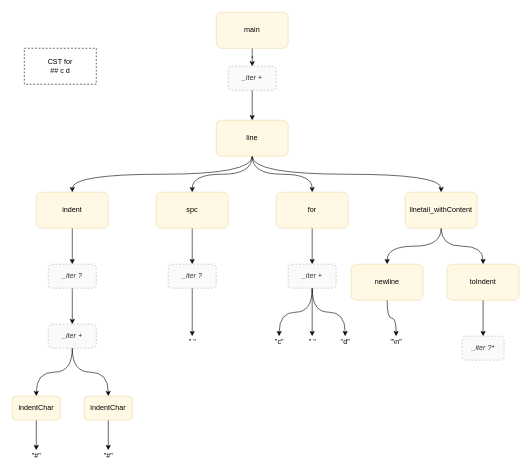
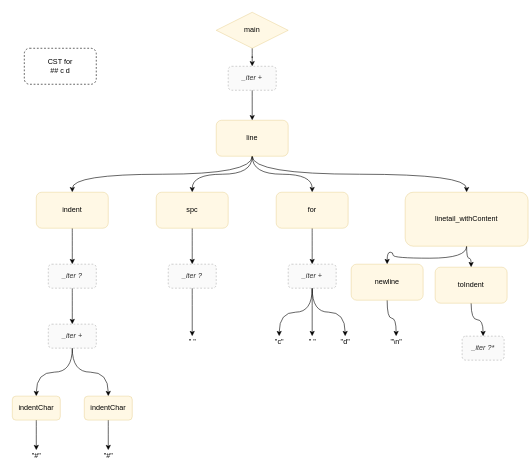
- <mxCell id="3" value="main" style="rounded=1;whiteSpace=wrap;html=1;fillColor=#fff2cc;strokeColor=#d6b656;opacity=50;" vertex="1" parent="1"><mxGeometry x="360" y="20" width="120" height="60" as="geometry" /></mxCell>
+ <mxCell id="3" value="main" style="rhombus;whiteSpace=wrap;html=1;fillColor=#fff2cc;strokeColor=#d6b656;opacity=50;" vertex="1" parent="1"><mxGeometry x="360" y="20" width="120" height="60" as="geometry" /></mxCell>
- <mxCell id="18" value="&lt;div&gt;CST for&lt;/div&gt;&lt;div&gt;## c d&lt;/div&gt;" style="rounded=0;whiteSpace=wrap;html=1;dashed=1;" vertex="1" parent="1"><mxGeometry x="40" y="80" width="120" height="60" as="geometry" /></mxCell>
+ <mxCell id="18" value="&lt;div&gt;CST for&lt;/div&gt;&lt;div&gt;## c d&lt;/div&gt;" style="whiteSpace=wrap;html=1;dashed=1;rounded=1;" vertex="1" parent="1"><mxGeometry x="40" y="80" width="120" height="60" as="geometry" /></mxCell>
- <mxCell id="13" value="linetail_withContent" style="rounded=1;whiteSpace=wrap;html=1;fillColor=#fff2cc;strokeColor=#d6b656;opacity=50;" vertex="1" parent="1"><mxGeometry x="675" y="320" width="120" height="60" as="geometry" /></mxCell>
+ <mxCell id="13" value="linetail_withContent" style="rounded=1;whiteSpace=wrap;html=1;fillColor=#fff2cc;strokeColor=#d6b656;opacity=50;" vertex="1" parent="1"><mxGeometry x="675" y="320" width="205" height="90" as="geometry" /></mxCell>
- <mxCell id="43" value="toIndent" style="rounded=1;whiteSpace=wrap;html=1;fillColor=#fff2cc;strokeColor=#d6b656;opacity=50;" vertex="1" parent="1"><mxGeometry x="745" y="440" width="120" height="60" as="geometry" /></mxCell>
+ <mxCell id="43" value="toIndent" style="rounded=1;whiteSpace=wrap;html=1;fillColor=#fff2cc;strokeColor=#d6b656;opacity=50;" vertex="1" parent="1"><mxGeometry x="725" y="445" width="120" height="60" as="geometry" /></mxCell>
